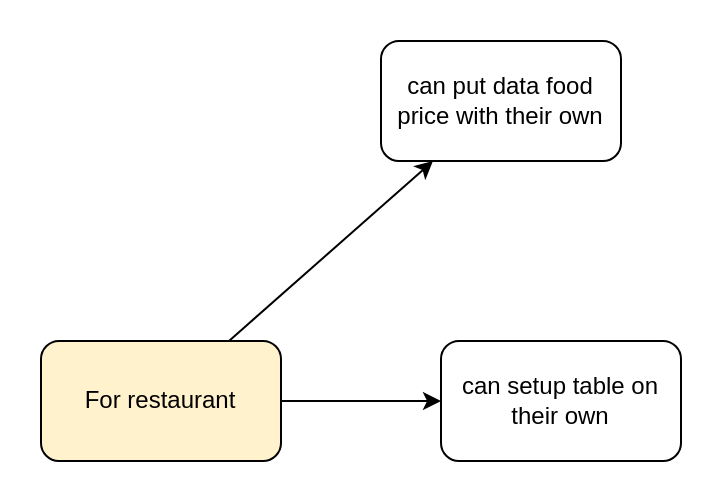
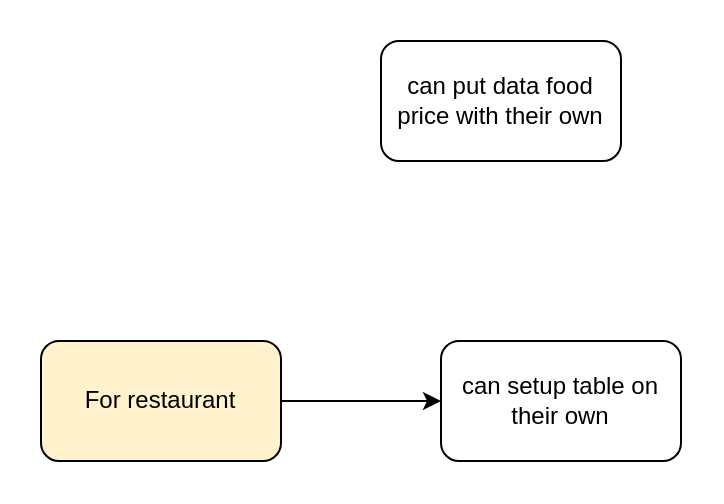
- <mxCell id="3" value="" style="edgeStyle=none;html=1;" edge="1" parent="1" source="4" target="6"><mxGeometry relative="1" as="geometry" /></mxCell>
